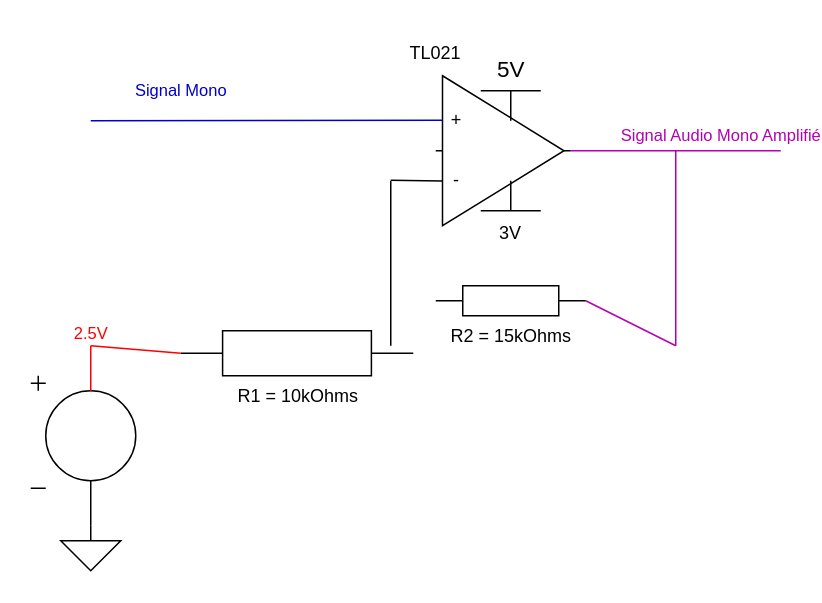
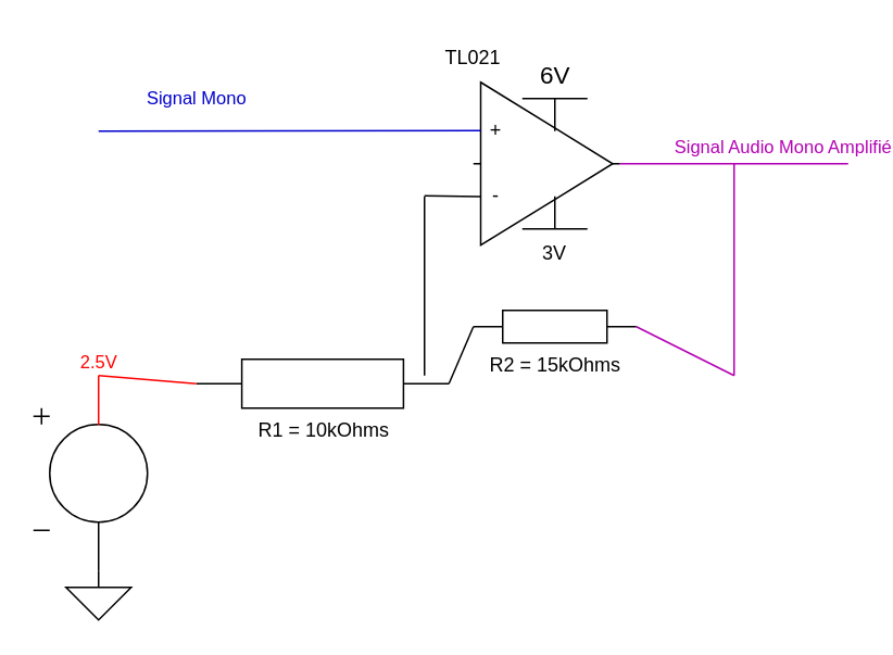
- <mxCell id="21" value="&lt;font style=&quot;font-size: 15px;&quot;&gt;5V&lt;/font&gt;" style="verticalLabelPosition=top;verticalAlign=bottom;shape=mxgraph.electrical.signal_sources.vdd;shadow=0;dashed=0;align=center;strokeWidth=1;fontSize=24;html=1;flipV=1;" vertex="1" parent="1"><mxGeometry x="320" y="60" width="40" height="20" as="geometry" /></mxCell>
+ <mxCell id="21" value="&lt;font style=&quot;font-size: 15px;&quot;&gt;6V&lt;/font&gt;" style="verticalLabelPosition=top;verticalAlign=bottom;shape=mxgraph.electrical.signal_sources.vdd;shadow=0;dashed=0;align=center;strokeWidth=1;fontSize=24;html=1;flipV=1;" vertex="1" parent="1"><mxGeometry x="320" y="60" width="40" height="20" as="geometry" /></mxCell>
+ <mxCell id="10" value="" style="endArrow=none;html=1;rounded=0;exitX=1;exitY=0.5;exitDx=0;exitDy=0;exitPerimeter=0;entryX=0;entryY=0.5;entryDx=0;entryDy=0;entryPerimeter=0;" edge="1" parent="1" source="9" target="6"><mxGeometry width="50" height="50" relative="1" as="geometry"><mxPoint x="150" y="250" as="sourcePoint" /><mxPoint x="200" y="200" as="targetPoint" /></mxGeometry></mxCell>
